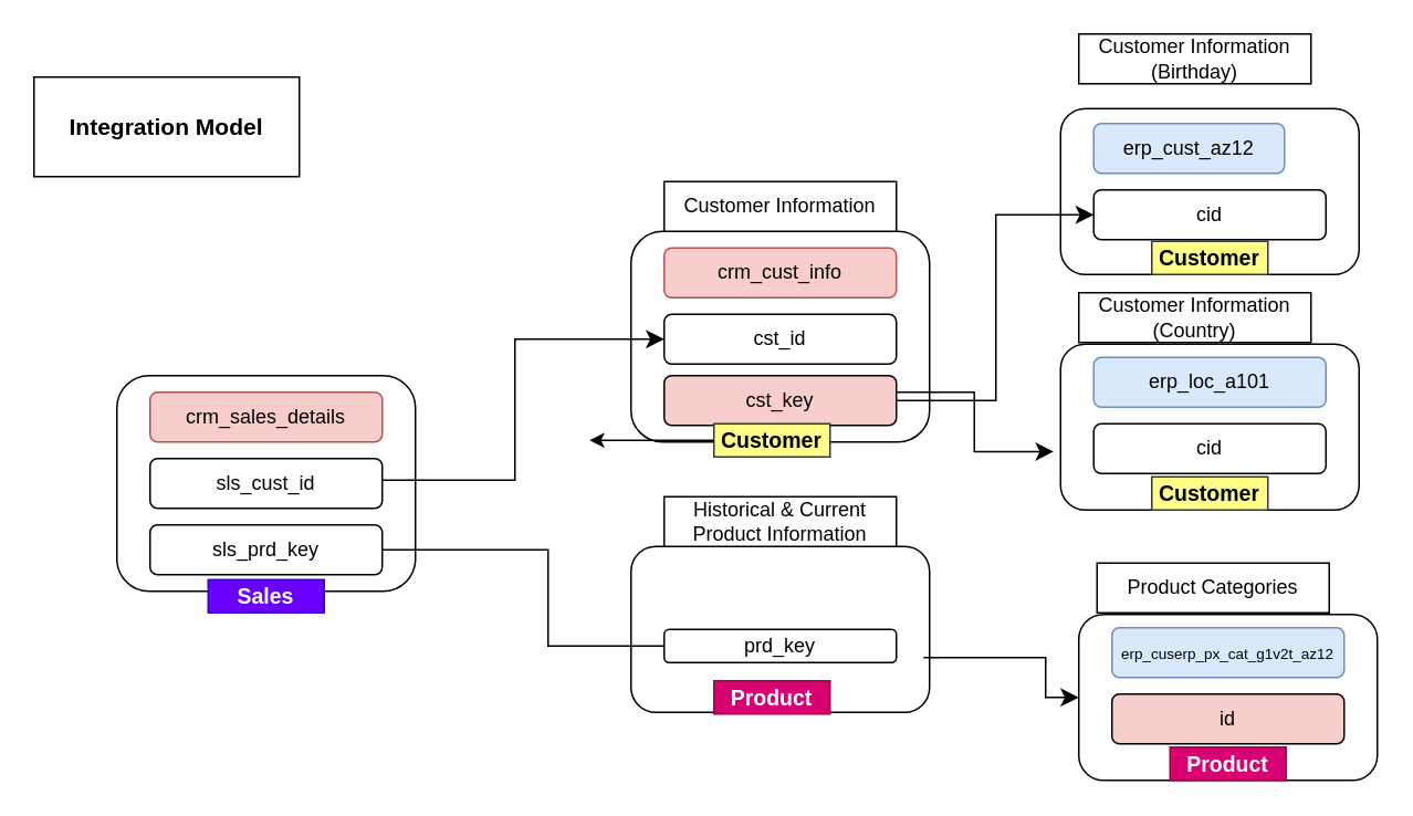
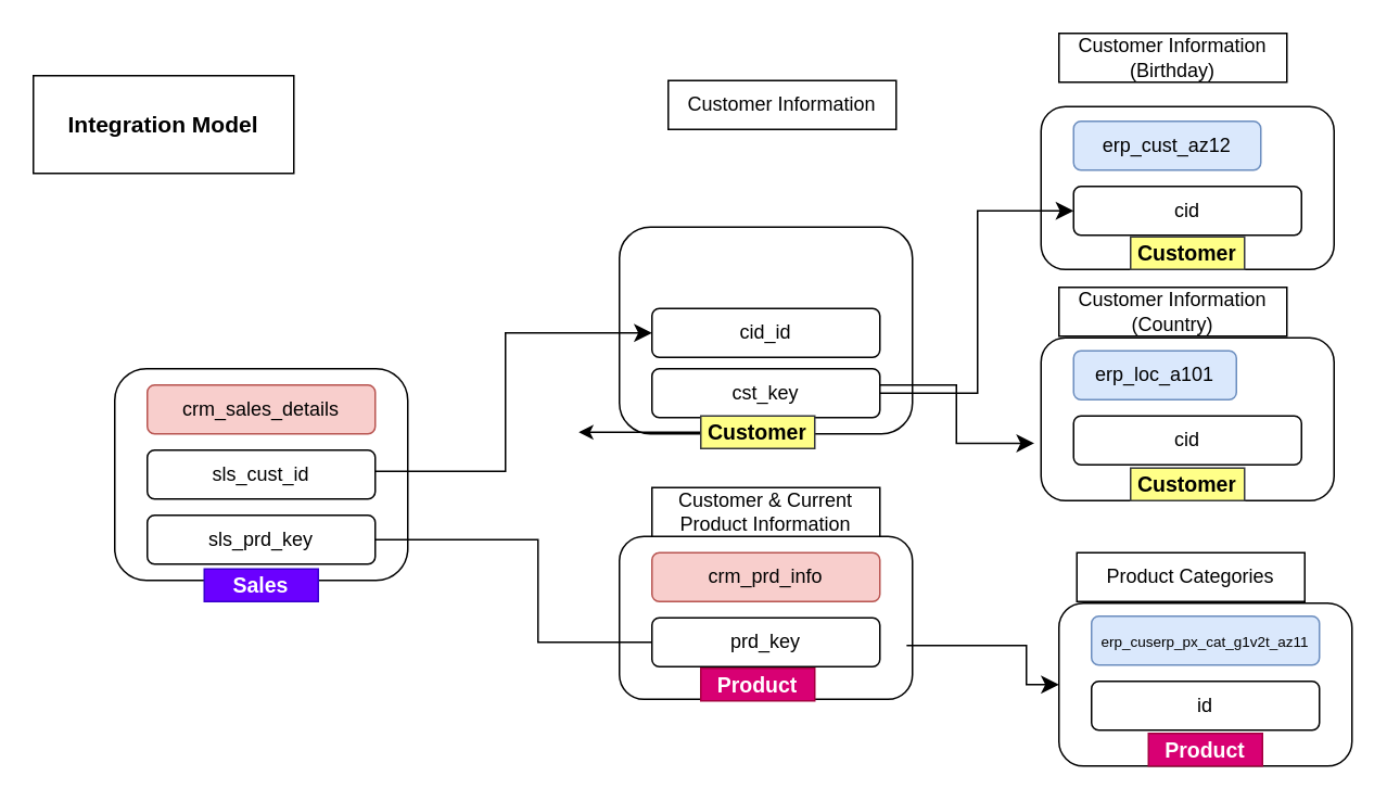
- <mxCell id="5" value="Customer&lt;i&gt;&amp;nbsp;&lt;/i&gt;Information" style="rounded=0;whiteSpace=wrap;html=1;" parent="1" vertex="1"><mxGeometry x="400" y="109" width="140" height="30" as="geometry" /></mxCell>
+ <mxCell id="5" value="Customer&lt;i&gt;&amp;nbsp;&lt;/i&gt;Information" style="rounded=0;whiteSpace=wrap;html=1;" parent="1" vertex="1"><mxGeometry x="410" y="49" width="140" height="30" as="geometry" /></mxCell>
- <mxCell id="4" value="crm_cust_info" style="rounded=1;whiteSpace=wrap;html=1;fillColor=#f8cecc;strokeColor=#b85450;" parent="1" vertex="1"><mxGeometry x="400" y="149" width="140" height="30" as="geometry" /></mxCell>
- <mxCell id="6" value="cst_id" style="rounded=1;whiteSpace=wrap;html=1;" parent="1" vertex="1"><mxGeometry x="400" y="189" width="140" height="30" as="geometry" /></mxCell>
+ <mxCell id="6" value="cid_id" style="rounded=1;whiteSpace=wrap;html=1;" parent="1" vertex="1"><mxGeometry x="400" y="189" width="140" height="30" as="geometry" /></mxCell>
- <mxCell id="24" value="erp_loc_a101" style="rounded=1;whiteSpace=wrap;html=1;fillColor=#dae8fc;strokeColor=#6c8ebf;" parent="1" vertex="1"><mxGeometry x="659" y="215" width="140" height="30" as="geometry" /></mxCell>
+ <mxCell id="24" value="erp_loc_a101" style="rounded=1;whiteSpace=wrap;html=1;fillColor=#dae8fc;strokeColor=#6c8ebf;" parent="1" vertex="1"><mxGeometry x="659" y="215" width="100" height="30" as="geometry" /></mxCell>
- <mxCell id="21" value="cst_key" style="rounded=1;whiteSpace=wrap;html=1;fillColor=#f8cecc;" parent="1" vertex="1"><mxGeometry x="400" y="226" width="140" height="30" as="geometry" /></mxCell>
+ <mxCell id="21" value="cst_key" style="rounded=1;whiteSpace=wrap;html=1;" parent="1" vertex="1"><mxGeometry x="400" y="226" width="140" height="30" as="geometry" /></mxCell>
- <mxCell id="9" value="Historical &amp;amp; Current Product Information" style="rounded=0;whiteSpace=wrap;html=1;" parent="1" vertex="1"><mxGeometry x="400" y="299" width="140" height="30" as="geometry" /></mxCell>
+ <mxCell id="9" value="Customer &amp;amp; Current Product Information" style="rounded=0;whiteSpace=wrap;html=1;" parent="1" vertex="1"><mxGeometry x="400" y="299" width="140" height="30" as="geometry" /></mxCell>
+ <mxCell id="8" value="crm_prd_info" style="rounded=1;whiteSpace=wrap;html=1;fillColor=#f8cecc;strokeColor=#b85450;" parent="1" vertex="1"><mxGeometry x="400" y="339" width="140" height="30" as="geometry" /></mxCell>
- <mxCell id="10" value="prd_key" style="rounded=1;whiteSpace=wrap;html=1;" parent="1" vertex="1"><mxGeometry x="400" y="379" width="140" height="20" as="geometry" /></mxCell>
+ <mxCell id="10" value="prd_key" style="rounded=1;whiteSpace=wrap;html=1;" parent="1" vertex="1"><mxGeometry x="400" y="379" width="140" height="30" as="geometry" /></mxCell>
- <mxCell id="29" value="&lt;font style=&quot;font-size: 9px;&quot;&gt;erp_cuserp_px_cat_g1v2t_az12&lt;/font&gt;" style="rounded=1;whiteSpace=wrap;html=1;fillColor=#dae8fc;strokeColor=#6c8ebf;" parent="1" vertex="1"><mxGeometry x="670" y="378" width="140" height="30" as="geometry" /></mxCell>
+ <mxCell id="29" value="&lt;font style=&quot;font-size: 9px;&quot;&gt;erp_cuserp_px_cat_g1v2t_az11&lt;/font&gt;" style="rounded=1;whiteSpace=wrap;html=1;fillColor=#dae8fc;strokeColor=#6c8ebf;" parent="1" vertex="1"><mxGeometry x="670" y="378" width="140" height="30" as="geometry" /></mxCell>
- <mxCell id="30" value="id" style="rounded=1;whiteSpace=wrap;html=1;fillColor=#f8cecc;" parent="1" vertex="1"><mxGeometry x="670" y="418" width="140" height="30" as="geometry" /></mxCell>
+ <mxCell id="30" value="id" style="rounded=1;whiteSpace=wrap;html=1;" parent="1" vertex="1"><mxGeometry x="670" y="418" width="140" height="30" as="geometry" /></mxCell>
